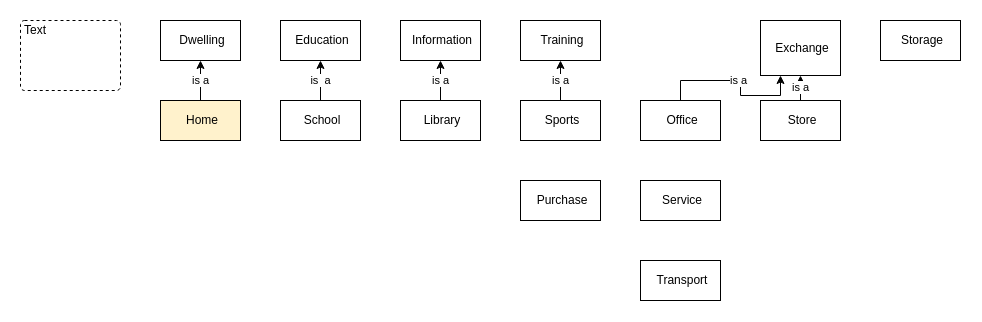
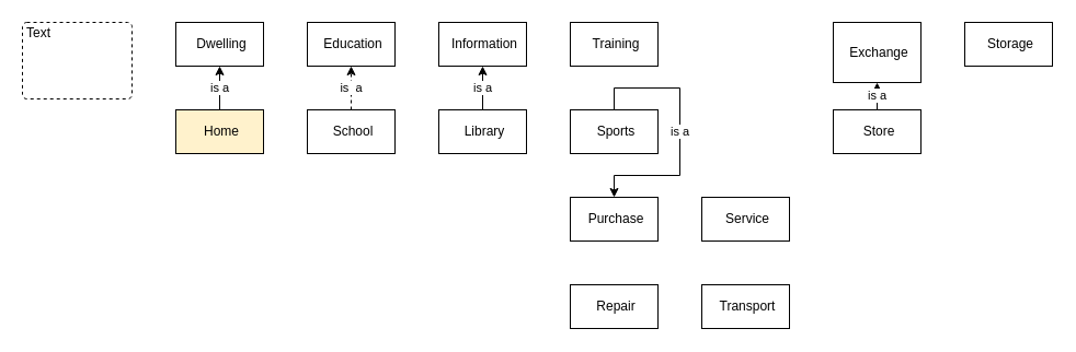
- <mxCell id="8" value="is a" style="edgeStyle=orthogonalEdgeStyle;rounded=0;orthogonalLoop=1;jettySize=auto;html=1;exitX=0.5;exitY=0;exitDx=0;exitDy=0;entryX=0.5;entryY=1;entryDx=0;entryDy=0;" edge="1" parent="1" source="9" target="7"><mxGeometry relative="1" as="geometry" /></mxCell>
+ <mxCell id="8" value="is a" style="edgeStyle=orthogonalEdgeStyle;rounded=0;orthogonalLoop=1;jettySize=auto;html=1;exitX=0.5;exitY=0;exitDx=0;exitDy=0;" edge="1" parent="1" source="9" target="23"><mxGeometry relative="1" as="geometry" /></mxCell>
- <mxCell id="14" value="is a" style="edgeStyle=orthogonalEdgeStyle;rounded=0;orthogonalLoop=1;jettySize=auto;html=1;entryX=0.25;entryY=1;entryDx=0;entryDy=0;exitX=0.5;exitY=0;exitDx=0;exitDy=0;" edge="1" parent="1" source="15" target="10"><mxGeometry relative="1" as="geometry" /></mxCell>
- <mxCell id="16" value="is&amp;nbsp; a" style="edgeStyle=orthogonalEdgeStyle;rounded=0;orthogonalLoop=1;jettySize=auto;html=1;exitX=0.5;exitY=0;exitDx=0;exitDy=0;entryX=0.5;entryY=1;entryDx=0;entryDy=0;" edge="1" parent="1" source="17" target="6"><mxGeometry relative="1" as="geometry" /></mxCell>
+ <mxCell id="16" value="is&amp;nbsp; a" style="edgeStyle=orthogonalEdgeStyle;rounded=0;orthogonalLoop=1;jettySize=auto;html=1;exitX=0.5;exitY=0;exitDx=0;exitDy=0;entryX=0.5;entryY=1;entryDx=0;entryDy=0;dashed=1;" edge="1" parent="1" source="17" target="6"><mxGeometry relative="1" as="geometry" /></mxCell>
- <mxCell id="15" value="Office" style="rounded=0;whiteSpace=wrap;html=1;spacingBottom=0;spacingLeft=4;" vertex="1" parent="1"><mxGeometry x="640" y="100" width="80" height="40" as="geometry" /></mxCell>
+ <mxCell id="24" value="Repair" style="rounded=0;whiteSpace=wrap;html=1;spacingBottom=0;spacingLeft=4;" vertex="1" parent="1"><mxGeometry x="520" y="260" width="80" height="40" as="geometry" /></mxCell>
